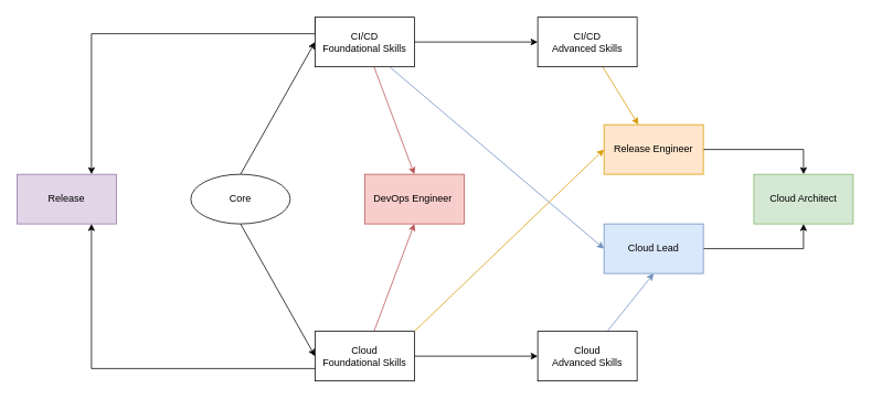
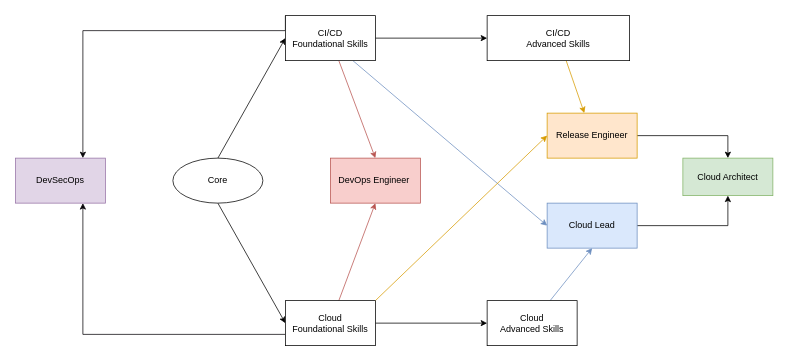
- <mxCell id="18" value="CI/CD&lt;br&gt;Advanced Skills" style="rounded=0;whiteSpace=wrap;html=1;" parent="1" vertex="1"><mxGeometry x="649" y="20" width="120" height="60" as="geometry" /></mxCell>
+ <mxCell id="18" value="CI/CD&lt;br&gt;Advanced Skills" style="rounded=0;whiteSpace=wrap;html=1;" parent="1" vertex="1"><mxGeometry x="649" y="20" width="190" height="60" as="geometry" /></mxCell>
- <mxCell id="24" value="Release" style="rounded=0;whiteSpace=wrap;html=1;fillColor=#e1d5e7;strokeColor=#9673a6;" parent="1" vertex="1"><mxGeometry x="20" y="210" width="120" height="60" as="geometry" /></mxCell>
+ <mxCell id="24" value="DevSecOps" style="rounded=0;whiteSpace=wrap;html=1;fillColor=#e1d5e7;strokeColor=#9673a6;" parent="1" vertex="1"><mxGeometry x="20" y="210" width="120" height="60" as="geometry" /></mxCell>
- <mxCell id="25" value="Cloud Architect" style="rounded=0;whiteSpace=wrap;html=1;fillColor=#d5e8d4;strokeColor=#82b366;" parent="1" vertex="1"><mxGeometry x="910" y="210" width="120" height="60" as="geometry" /></mxCell>
+ <mxCell id="25" value="Cloud Architect" style="rounded=0;whiteSpace=wrap;html=1;fillColor=#d5e8d4;strokeColor=#82b366;" parent="1" vertex="1"><mxGeometry x="910" y="210" width="120" height="50" as="geometry" /></mxCell>
